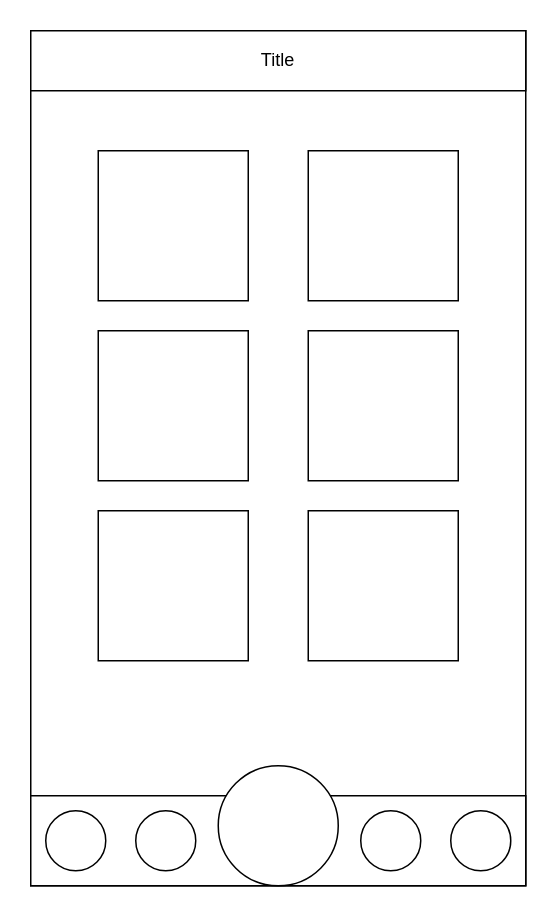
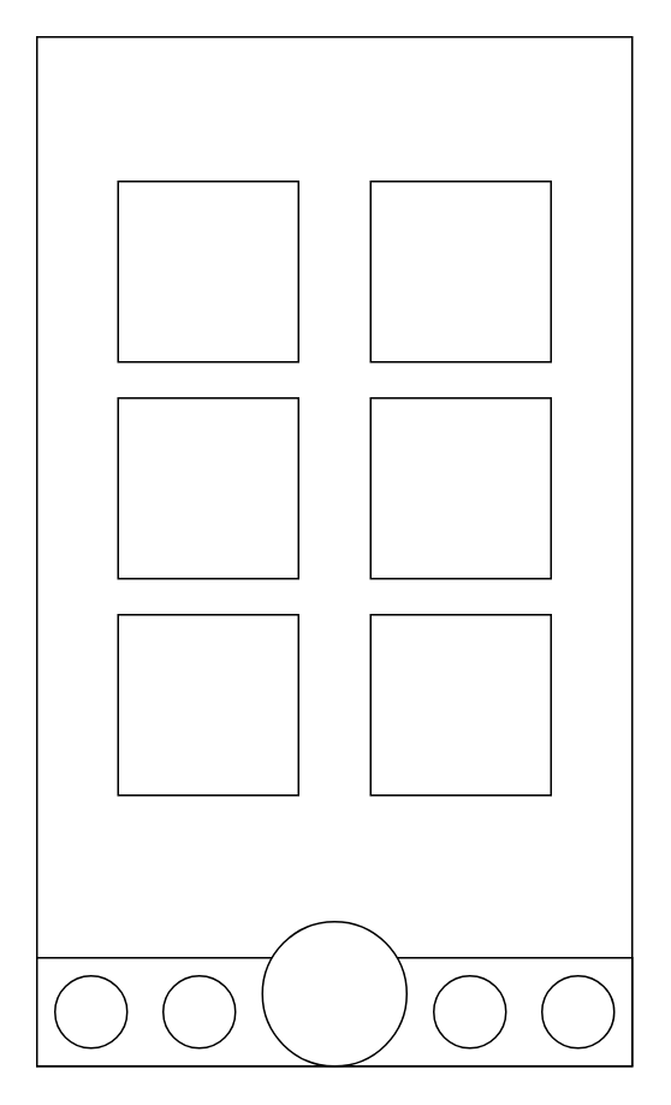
- <mxCell id="4" value="Title" style="rounded=0;whiteSpace=wrap;html=1;" parent="1" vertex="1"><mxGeometry x="20" y="20" width="330" height="40" as="geometry" /></mxCell>
